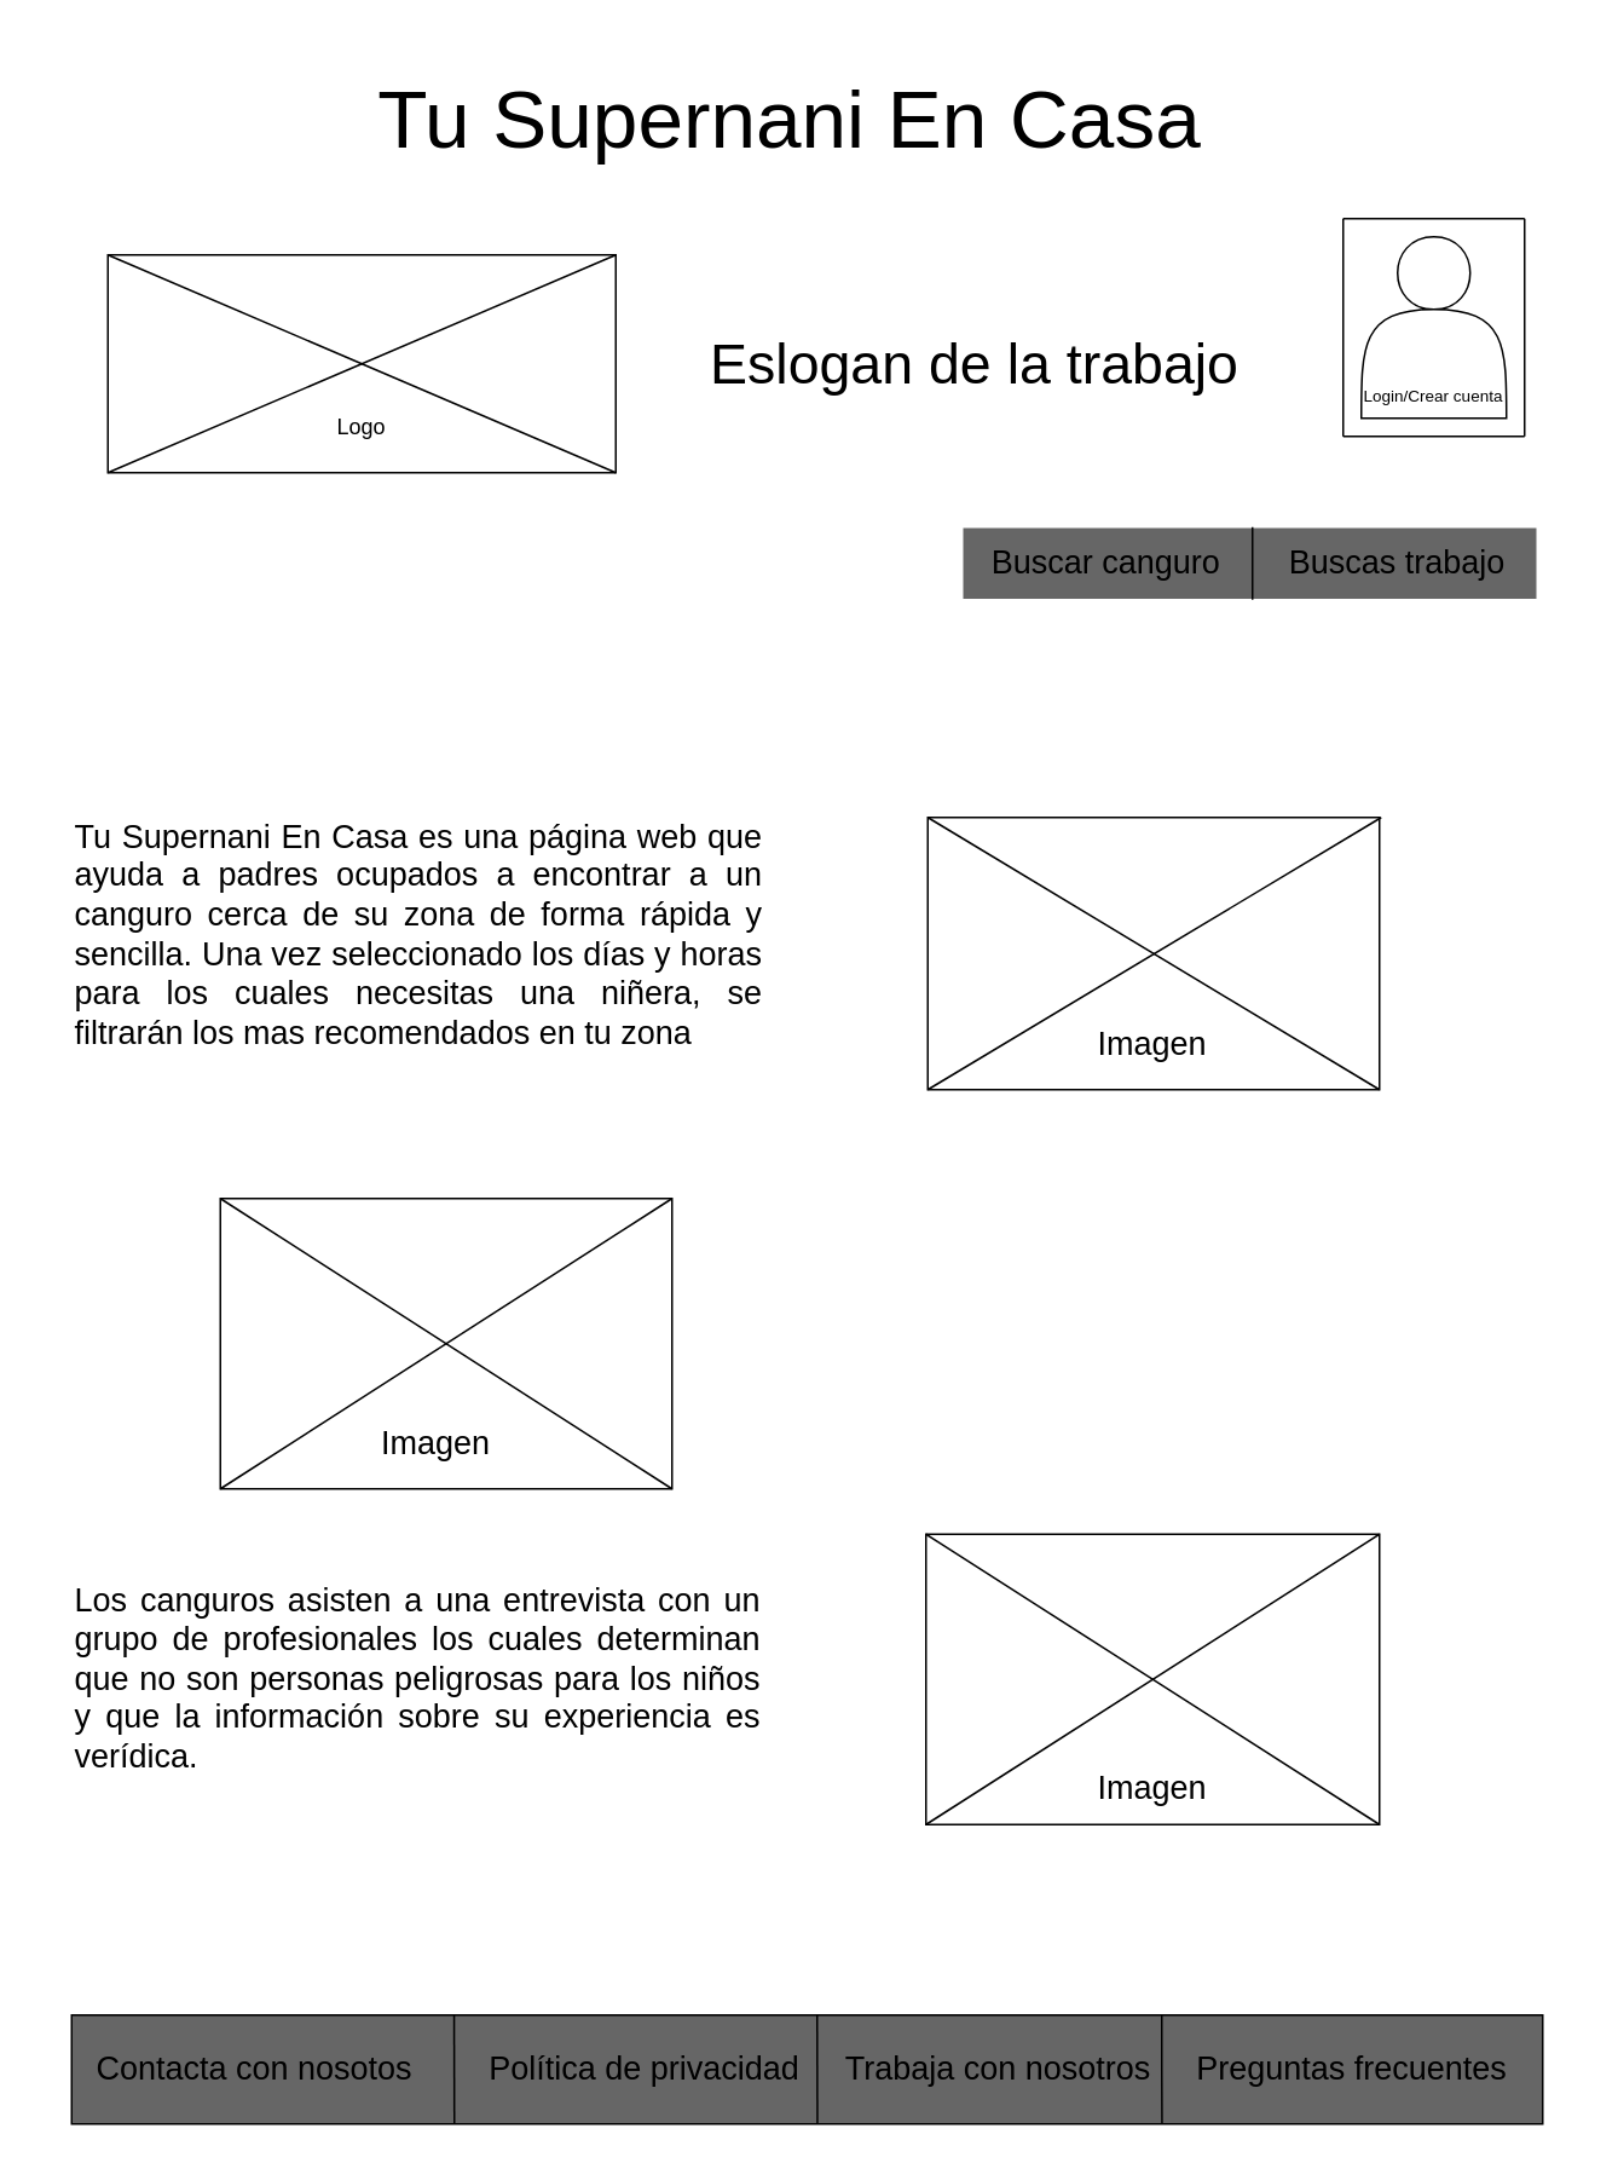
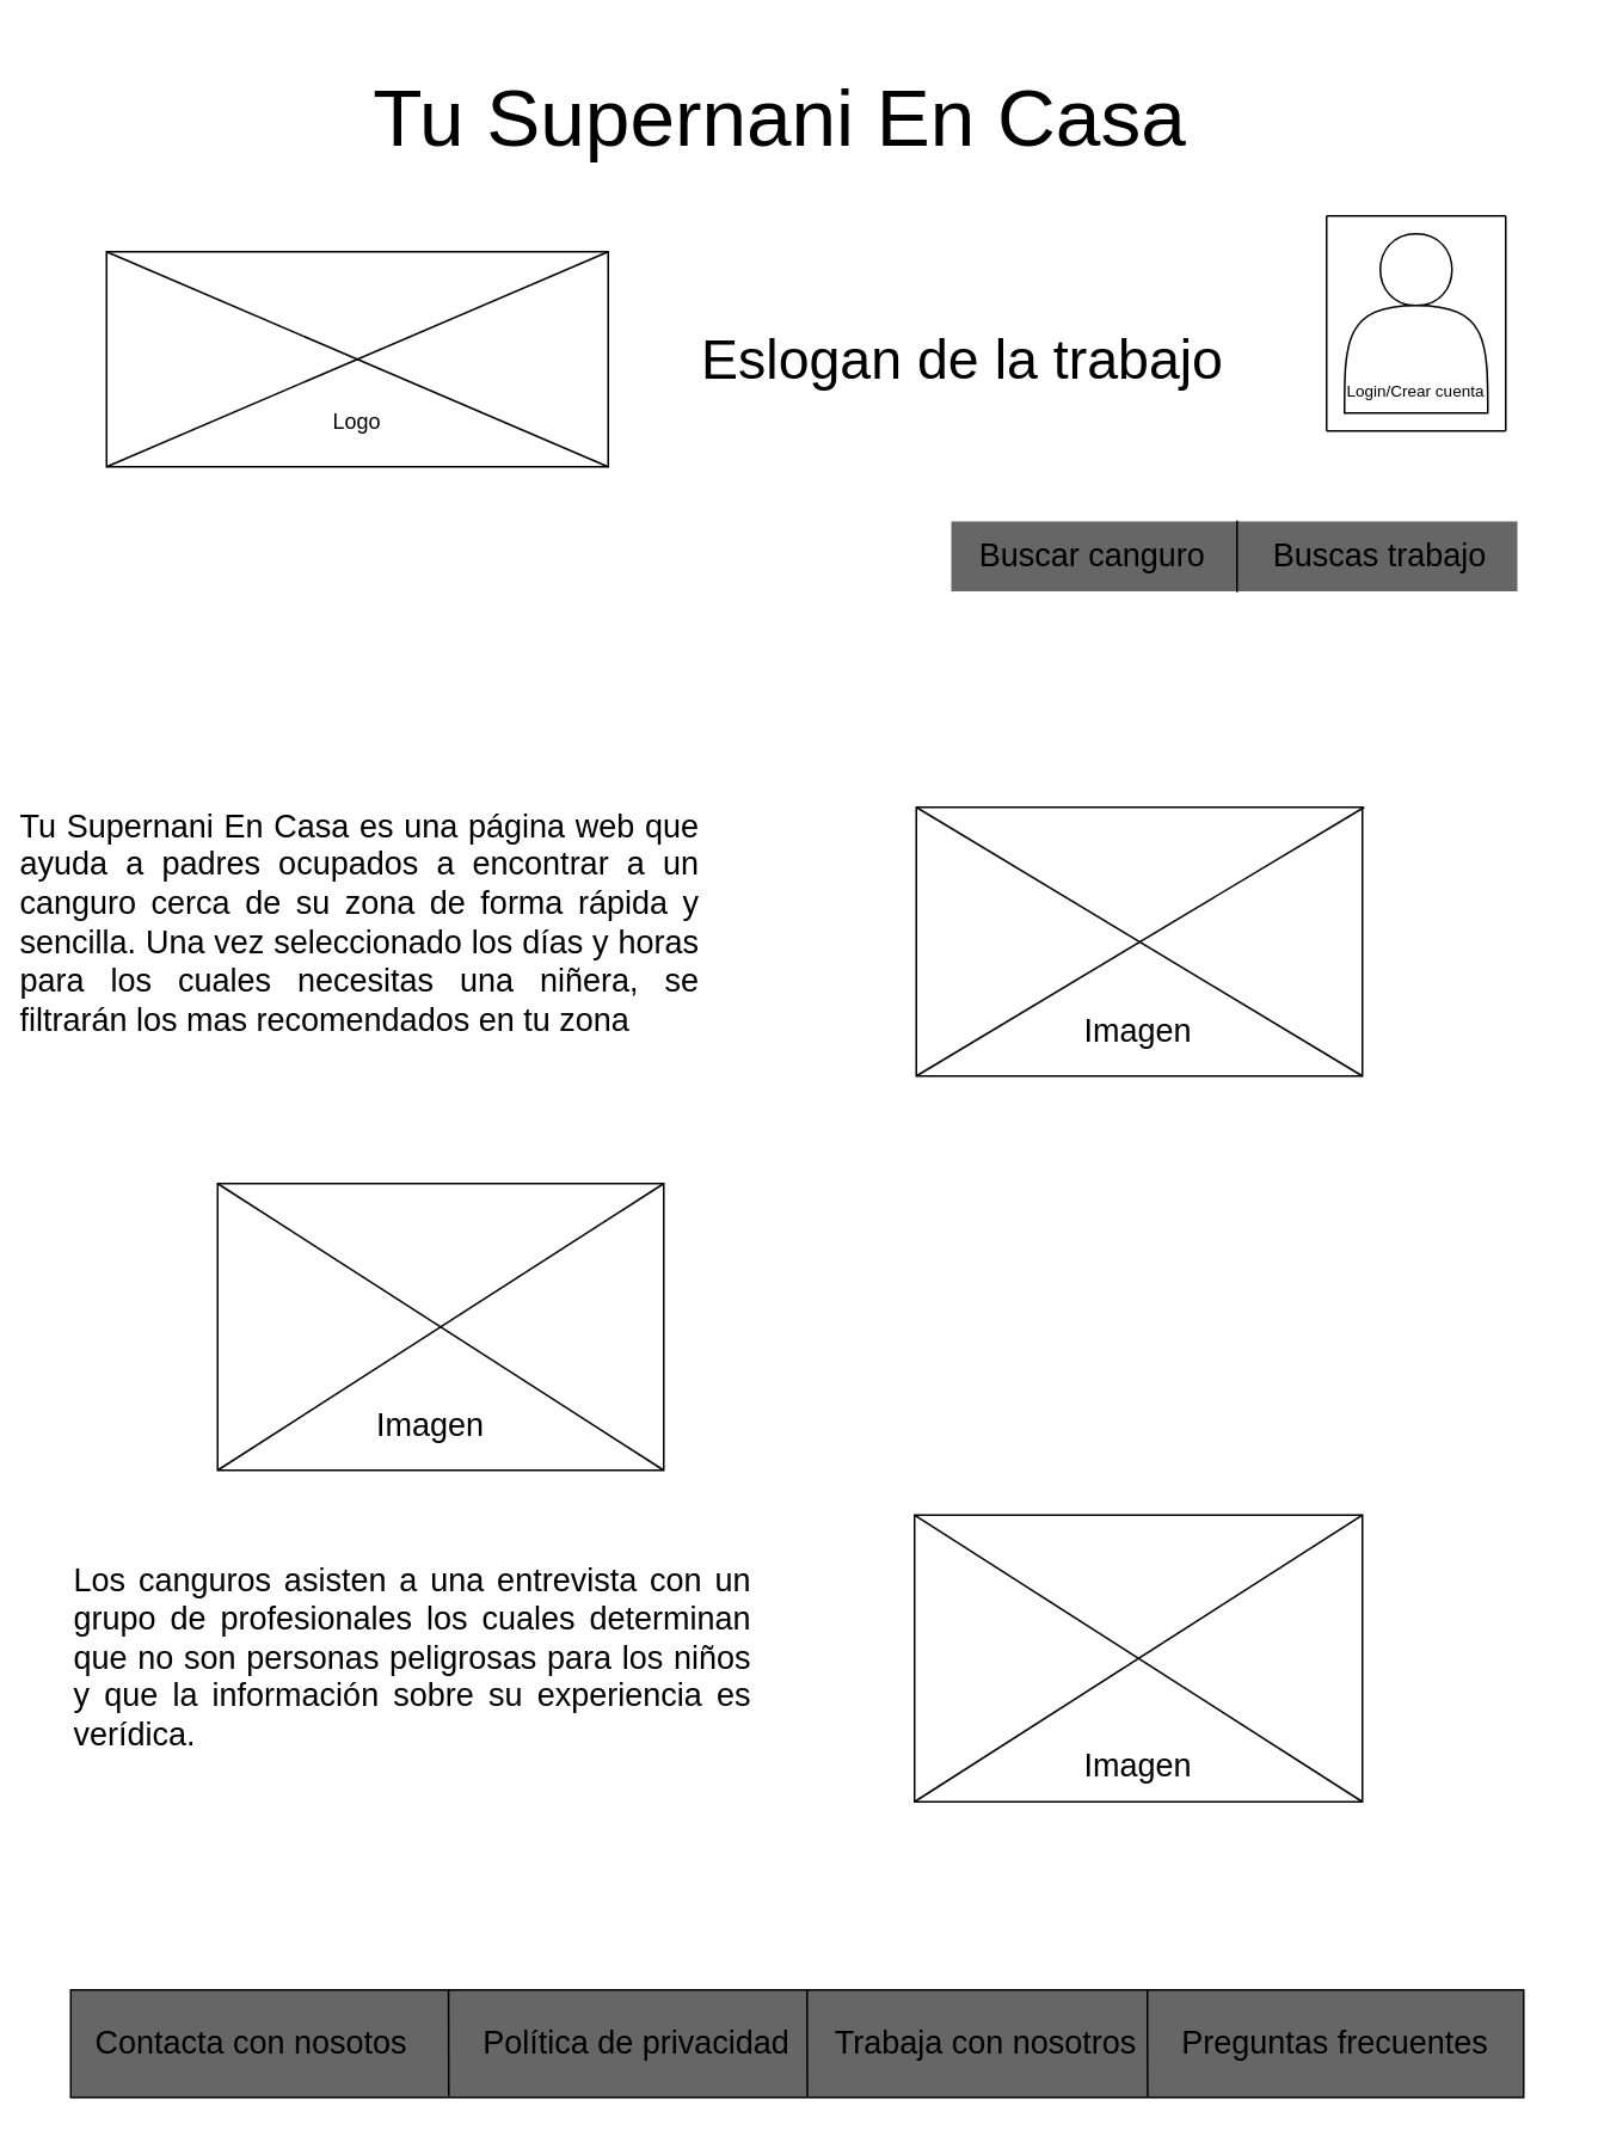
- <mxCell id="27" value="&lt;div style=&quot;text-align: justify;&quot;&gt;&lt;span style=&quot;background-color: initial;&quot;&gt;Tu Supernani En Casa es una página web que ayuda a padres ocupados a encontrar a un canguro cerca de su zona de forma rápida y sencilla. Una vez seleccionado los días y horas para los cuales necesitas una niñera, se filtrarán los mas recomendados en tu zona&lt;/span&gt;&lt;/div&gt;" style="text;html=1;strokeColor=none;fillColor=none;align=center;verticalAlign=middle;whiteSpace=wrap;rounded=0;fontSize=18;" parent="1" vertex="1"><mxGeometry x="40" y="390" width="381" height="250" as="geometry" /></mxCell>
+ <mxCell id="27" value="&lt;div style=&quot;text-align: justify;&quot;&gt;&lt;span style=&quot;background-color: initial;&quot;&gt;Tu Supernani En Casa es una página web que ayuda a padres ocupados a encontrar a un canguro cerca de su zona de forma rápida y sencilla. Una vez seleccionado los días y horas para los cuales necesitas una niñera, se filtrarán los mas recomendados en tu zona&lt;/span&gt;&lt;/div&gt;" style="text;html=1;strokeColor=none;fillColor=none;align=center;verticalAlign=middle;whiteSpace=wrap;rounded=0;fontSize=18;" parent="1" vertex="1"><mxGeometry x="10" y="390" width="381" height="250" as="geometry" /></mxCell>
